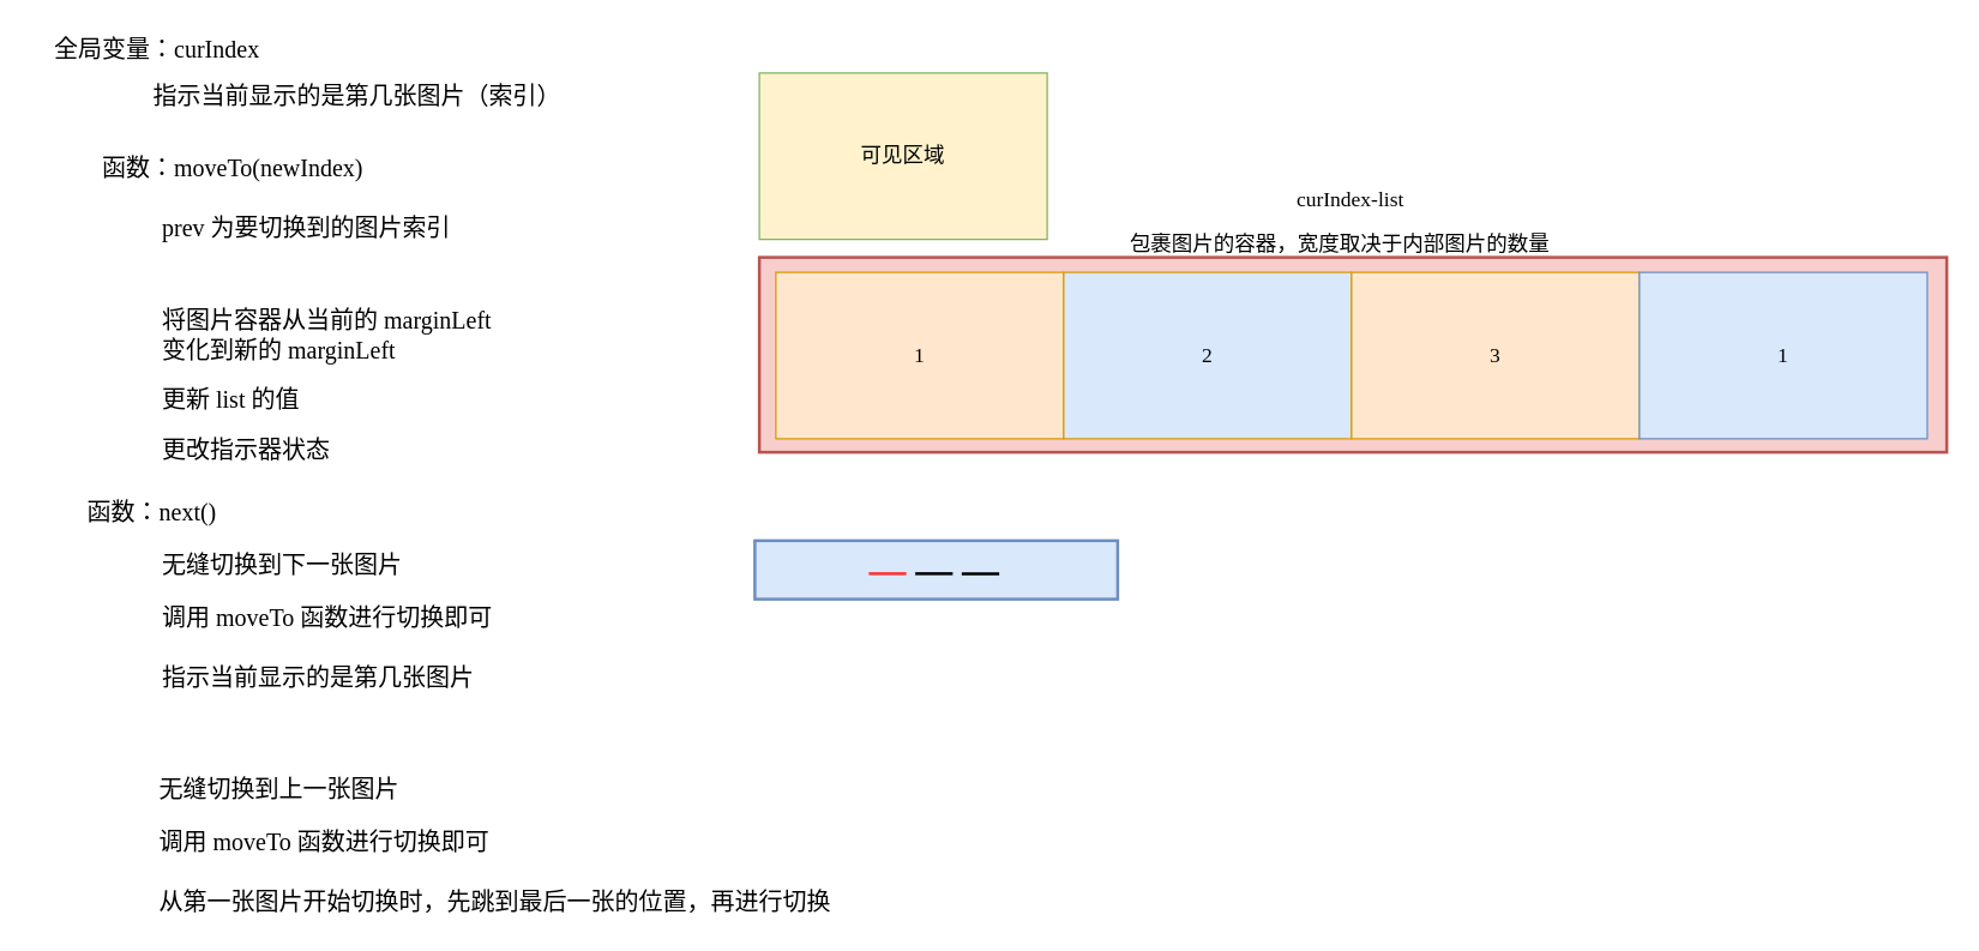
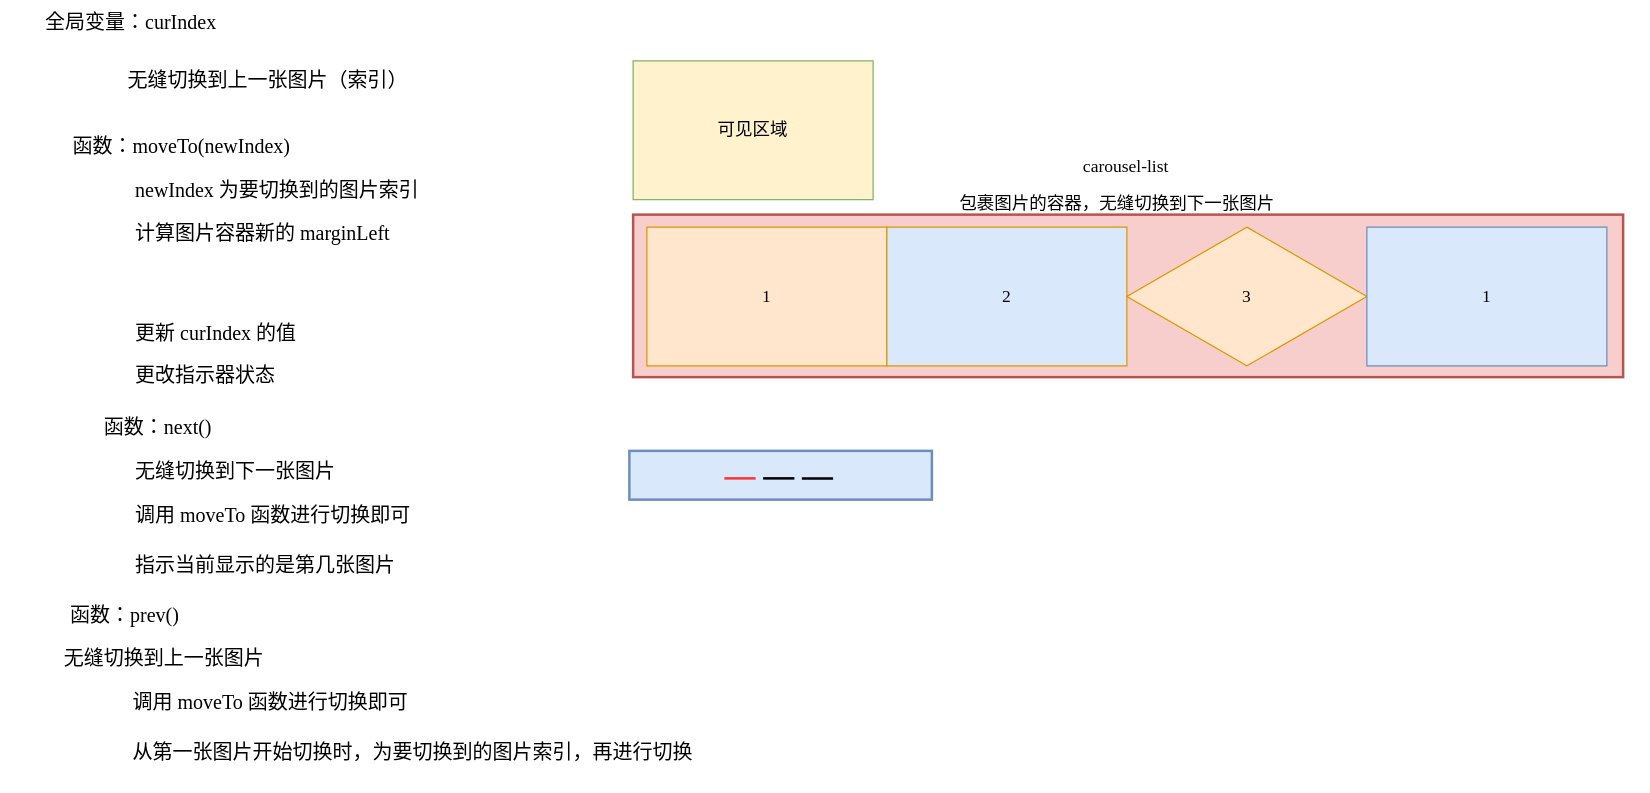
- <mxCell id="9" value="全局变量：curIndex" style="text;html=1;align=center;verticalAlign=middle;resizable=0;points=[];autosize=1;strokeColor=none;fontSize=16;labelBackgroundColor=none;fontFamily=Roboto Mono;" parent="1" vertex="1"><mxGeometry x="20" y="20" width="167" height="23" as="geometry" /></mxCell>
+ <mxCell id="9" value="全局变量：curIndex" style="text;html=1;align=center;verticalAlign=middle;resizable=0;points=[];autosize=1;strokeColor=none;fontSize=16;labelBackgroundColor=none;fontFamily=Roboto Mono;" parent="1" vertex="1"><mxGeometry x="20" y="5" width="167" height="23" as="geometry" /></mxCell>
- <mxCell id="10" value="指示当前显示的是第几张图片（索引）" style="text;html=1;align=left;verticalAlign=middle;resizable=0;points=[];autosize=1;strokeColor=none;fontSize=16;fontFamily=Roboto Mono;fontColor=#000000;" parent="1" vertex="1"><mxGeometry x="100" y="51" width="282" height="23" as="geometry" /></mxCell>
+ <mxCell id="10" value="无缝切换到上一张图片（索引）" style="text;html=1;align=left;verticalAlign=middle;resizable=0;points=[];autosize=1;strokeColor=none;fontSize=16;fontFamily=Roboto Mono;fontColor=#000000;" parent="1" vertex="1"><mxGeometry x="100" y="51" width="282" height="23" as="geometry" /></mxCell>
- <mxCell id="4" value="函数：moveTo(newIndex)" style="text;html=1;align=left;verticalAlign=middle;resizable=0;points=[];autosize=1;strokeColor=none;fontFamily=Roboto Mono;fontSize=16;" parent="1" vertex="1"><mxGeometry x="66" y="99" width="212" height="23" as="geometry" /></mxCell>
+ <mxCell id="4" value="函数：moveTo(newIndex)" style="text;html=1;align=left;verticalAlign=middle;resizable=0;points=[];autosize=1;strokeColor=none;fontFamily=Roboto Mono;fontSize=16;" parent="1" vertex="1"><mxGeometry x="56" y="104" width="212" height="23" as="geometry" /></mxCell>
- <mxCell id="2" value="curIndex-list" style="text;html=1;align=center;verticalAlign=middle;resizable=0;points=[];autosize=1;strokeColor=none;fontFamily=Roboto Mono;fontSize=14;" parent="1" vertex="1"><mxGeometry x="840" y="122" width="119" height="21" as="geometry" /></mxCell>
+ <mxCell id="2" value="carousel-list" style="text;html=1;align=center;verticalAlign=middle;resizable=0;points=[];autosize=1;strokeColor=none;fontFamily=Roboto Mono;fontSize=14;" parent="1" vertex="1"><mxGeometry x="840" y="122" width="119" height="21" as="geometry" /></mxCell>
- <mxCell id="5" value="prev 为要切换到的图片索引" style="text;html=1;align=left;verticalAlign=middle;resizable=0;points=[];autosize=1;strokeColor=none;fontFamily=Roboto Mono;fontSize=16;" parent="1" vertex="1"><mxGeometry x="106" y="139" width="256" height="23" as="geometry" /></mxCell>
+ <mxCell id="5" value="newIndex 为要切换到的图片索引" style="text;html=1;align=left;verticalAlign=middle;resizable=0;points=[];autosize=1;strokeColor=none;fontFamily=Roboto Mono;fontSize=16;" parent="1" vertex="1"><mxGeometry x="106" y="139" width="256" height="23" as="geometry" /></mxCell>
- <mxCell id="3" value="包裹图片的容器，宽度取决于内部图片的数量" style="text;html=1;align=center;verticalAlign=middle;resizable=0;points=[];autosize=1;strokeColor=none;fontFamily=Roboto Mono;fontSize=14;" parent="1" vertex="1"><mxGeometry x="748" y="152" width="290" height="21" as="geometry" /></mxCell>
+ <mxCell id="3" value="包裹图片的容器，无缝切换到下一张图片" style="text;html=1;align=center;verticalAlign=middle;resizable=0;points=[];autosize=1;strokeColor=none;fontFamily=Roboto Mono;fontSize=14;" parent="1" vertex="1"><mxGeometry x="748" y="152" width="290" height="21" as="geometry" /></mxCell>
+ <mxCell id="6" value="计算图片容器新的 marginLeft" style="text;html=1;align=left;verticalAlign=middle;resizable=0;points=[];autosize=1;strokeColor=none;fontFamily=Roboto Mono;fontSize=16;" parent="1" vertex="1"><mxGeometry x="106" y="174" width="244" height="23" as="geometry" /></mxCell>
- <mxCell id="7" value="将图片容器从当前的 marginLeft &lt;br&gt;变化到新的 marginLeft" style="text;html=1;align=left;verticalAlign=middle;resizable=0;points=[];autosize=1;strokeColor=none;fontFamily=Roboto Mono;fontSize=16;" parent="1" vertex="1"><mxGeometry x="106" y="202" width="260" height="42" as="geometry" /></mxCell>
- <mxCell id="29" value="&lt;span&gt;3&lt;/span&gt;" style="rounded=0;whiteSpace=wrap;html=1;fillColor=#ffe6cc;strokeColor=#d79b00;fontFamily=Roboto Mono;fontSize=14;verticalAlign=middle;" parent="25" vertex="1"><mxGeometry x="395" y="10" width="192" height="111" as="geometry" /></mxCell>
+ <mxCell id="29" value="&lt;span&gt;3&lt;/span&gt;" style="rhombus;whiteSpace=wrap;html=1;fillColor=#ffe6cc;strokeColor=#d79b00;fontFamily=Roboto Mono;fontSize=14;verticalAlign=middle;" parent="25" vertex="1"><mxGeometry x="395" y="10" width="192" height="111" as="geometry" /></mxCell>
- <mxCell id="15" value="更新 list 的值" style="text;html=1;align=left;verticalAlign=middle;resizable=0;points=[];autosize=1;strokeColor=none;fontFamily=Roboto Mono;fontSize=16;" parent="1" vertex="1"><mxGeometry x="106" y="254" width="170" height="23" as="geometry" /></mxCell>
+ <mxCell id="15" value="更新 curIndex 的值" style="text;html=1;align=left;verticalAlign=middle;resizable=0;points=[];autosize=1;strokeColor=none;fontFamily=Roboto Mono;fontSize=16;" parent="1" vertex="1"><mxGeometry x="106" y="254" width="170" height="23" as="geometry" /></mxCell>
- <mxCell id="17" value="函数：next()" style="text;html=1;align=left;verticalAlign=middle;resizable=0;points=[];autosize=1;strokeColor=none;fontFamily=Roboto Mono;fontSize=16;" parent="1" vertex="1"><mxGeometry x="56" y="329" width="116" height="23" as="geometry" /></mxCell>
+ <mxCell id="17" value="函数：next()" style="text;html=1;align=left;verticalAlign=middle;resizable=0;points=[];autosize=1;strokeColor=none;fontFamily=Roboto Mono;fontSize=16;" parent="1" vertex="1"><mxGeometry x="81" y="329" width="116" height="23" as="geometry" /></mxCell>
+ <mxCell id="21" value="函数：prev()" style="text;html=1;align=left;verticalAlign=middle;resizable=0;points=[];autosize=1;strokeColor=none;fontFamily=Roboto Mono;fontSize=16;" parent="1" vertex="1"><mxGeometry x="54" y="479" width="116" height="23" as="geometry" /></mxCell>
- <mxCell id="22" value="无缝切换到上一张图片" style="text;html=1;align=left;verticalAlign=middle;resizable=0;points=[];autosize=1;strokeColor=none;fontFamily=Roboto Mono;fontSize=16;" parent="1" vertex="1"><mxGeometry x="104" y="514" width="170" height="23" as="geometry" /></mxCell>
+ <mxCell id="22" value="无缝切换到上一张图片" style="text;html=1;align=left;verticalAlign=middle;resizable=0;points=[];autosize=1;strokeColor=none;fontFamily=Roboto Mono;fontSize=16;" parent="1" vertex="1"><mxGeometry x="49" y="514" width="170" height="23" as="geometry" /></mxCell>
- <mxCell id="24" value="从第一张图片开始切换时，先跳到最后一张的位置，再进行切换" style="text;html=1;align=left;verticalAlign=middle;resizable=0;points=[];autosize=1;strokeColor=none;fontFamily=Roboto Mono;fontSize=16;" parent="1" vertex="1"><mxGeometry x="104" y="589" width="458" height="23" as="geometry" /></mxCell>
+ <mxCell id="24" value="从第一张图片开始切换时，为要切换到的图片索引，再进行切换" style="text;html=1;align=left;verticalAlign=middle;resizable=0;points=[];autosize=1;strokeColor=none;fontFamily=Roboto Mono;fontSize=16;" parent="1" vertex="1"><mxGeometry x="104" y="589" width="458" height="23" as="geometry" /></mxCell>
